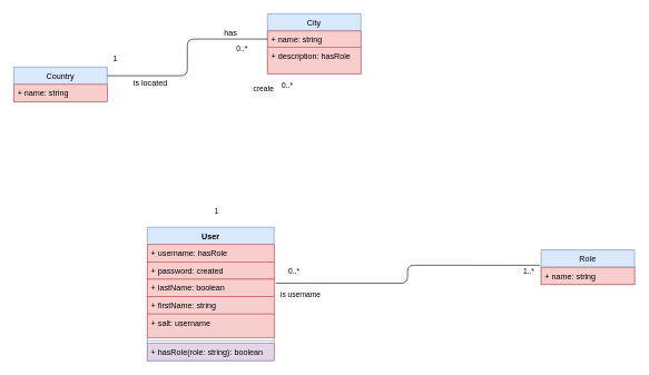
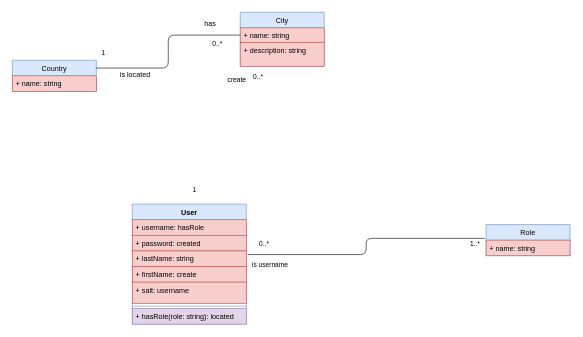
- <mxCell id="12" value="has" style="text;html=1;strokeColor=none;fillColor=none;align=center;verticalAlign=middle;whiteSpace=wrap;rounded=0;" parent="1" vertex="1"><mxGeometry x="325" y="40" width="40" height="20" as="geometry" /></mxCell>
+ <mxCell id="12" value="has" style="text;html=1;strokeColor=none;fillColor=none;align=center;verticalAlign=middle;whiteSpace=wrap;rounded=0;" parent="1" vertex="1"><mxGeometry x="330" y="30" width="40" height="20" as="geometry" /></mxCell>
- <mxCell id="6" value="+ description: hasRole" style="text;strokeColor=#b85450;fillColor=#f8cecc;align=left;verticalAlign=top;spacingLeft=4;spacingRight=4;overflow=hidden;rotatable=0;points=[[0,0.5],[1,0.5]];portConstraint=eastwest;" parent="4" vertex="1"><mxGeometry y="50" width="140" height="40" as="geometry" /></mxCell>
+ <mxCell id="6" value="+ description: string" style="text;strokeColor=#b85450;fillColor=#f8cecc;align=left;verticalAlign=top;spacingLeft=4;spacingRight=4;overflow=hidden;rotatable=0;points=[[0,0.5],[1,0.5]];portConstraint=eastwest;" parent="4" vertex="1"><mxGeometry y="50" width="140" height="40" as="geometry" /></mxCell>
- <mxCell id="18" value="+ lastName: boolean" style="text;strokeColor=#b85450;fillColor=#f8cecc;align=left;verticalAlign=top;spacingLeft=4;spacingRight=4;overflow=hidden;rotatable=0;points=[[0,0.5],[1,0.5]];portConstraint=eastwest;" parent="15" vertex="1"><mxGeometry y="78" width="190" height="26" as="geometry" /></mxCell>
+ <mxCell id="18" value="+ lastName: string" style="text;strokeColor=#b85450;fillColor=#f8cecc;align=left;verticalAlign=top;spacingLeft=4;spacingRight=4;overflow=hidden;rotatable=0;points=[[0,0.5],[1,0.5]];portConstraint=eastwest;" parent="15" vertex="1"><mxGeometry y="78" width="190" height="26" as="geometry" /></mxCell>
- <mxCell id="19" value="+ firstName: string" style="text;strokeColor=#b85450;fillColor=#f8cecc;align=left;verticalAlign=top;spacingLeft=4;spacingRight=4;overflow=hidden;rotatable=0;points=[[0,0.5],[1,0.5]];portConstraint=eastwest;" parent="15" vertex="1"><mxGeometry y="104" width="190" height="26" as="geometry" /></mxCell>
+ <mxCell id="19" value="+ firstName: create" style="text;strokeColor=#b85450;fillColor=#f8cecc;align=left;verticalAlign=top;spacingLeft=4;spacingRight=4;overflow=hidden;rotatable=0;points=[[0,0.5],[1,0.5]];portConstraint=eastwest;" parent="15" vertex="1"><mxGeometry y="104" width="190" height="26" as="geometry" /></mxCell>
- <mxCell id="22" value="+ hasRole(role: string): boolean" style="text;strokeColor=#9673a6;fillColor=#e1d5e7;align=left;verticalAlign=top;spacingLeft=4;spacingRight=4;overflow=hidden;rotatable=0;points=[[0,0.5],[1,0.5]];portConstraint=eastwest;" parent="15" vertex="1"><mxGeometry y="174" width="190" height="26" as="geometry" /></mxCell>
+ <mxCell id="22" value="+ hasRole(role: string): located" style="text;strokeColor=#9673a6;fillColor=#e1d5e7;align=left;verticalAlign=top;spacingLeft=4;spacingRight=4;overflow=hidden;rotatable=0;points=[[0,0.5],[1,0.5]];portConstraint=eastwest;" parent="15" vertex="1"><mxGeometry y="174" width="190" height="26" as="geometry" /></mxCell>
